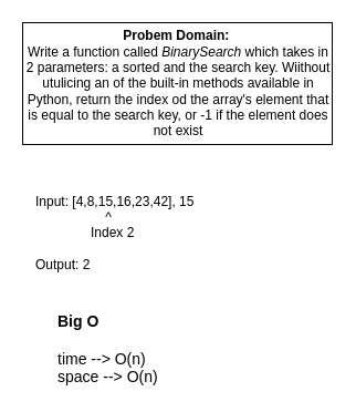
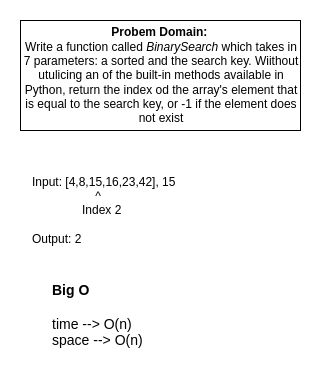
- <mxCell id="2" value="&lt;div style=&quot;text-align: center&quot;&gt;&lt;span&gt;&lt;b&gt;Probem Domain:&amp;nbsp;&lt;/b&gt;&lt;/span&gt;&lt;/div&gt;&lt;div style=&quot;text-align: center&quot;&gt;Write a function called &lt;i&gt;BinarySearch &lt;/i&gt;which takes in 2 parameters: a sorted and the search key. Wiithout utulicing an of the built-in methods available in Python, return the index od the array's element that is equal to the search key, or -1 if the element does not exist&lt;/div&gt;" style="whiteSpace=wrap;html=1;textDirection=ltr;align=left;" vertex="1" parent="1"><mxGeometry x="20" y="20" width="280" height="110" as="geometry" /></mxCell>
+ <mxCell id="2" value="&lt;div style=&quot;text-align: center&quot;&gt;&lt;span&gt;&lt;b&gt;Probem Domain:&amp;nbsp;&lt;/b&gt;&lt;/span&gt;&lt;/div&gt;&lt;div style=&quot;text-align: center&quot;&gt;Write a function called &lt;i&gt;BinarySearch &lt;/i&gt;which takes in 7 parameters: a sorted and the search key. Wiithout utulicing an of the built-in methods available in Python, return the index od the array's element that is equal to the search key, or -1 if the element does not exist&lt;/div&gt;" style="whiteSpace=wrap;html=1;textDirection=ltr;align=left;" vertex="1" parent="1"><mxGeometry x="20" y="20" width="280" height="110" as="geometry" /></mxCell>
